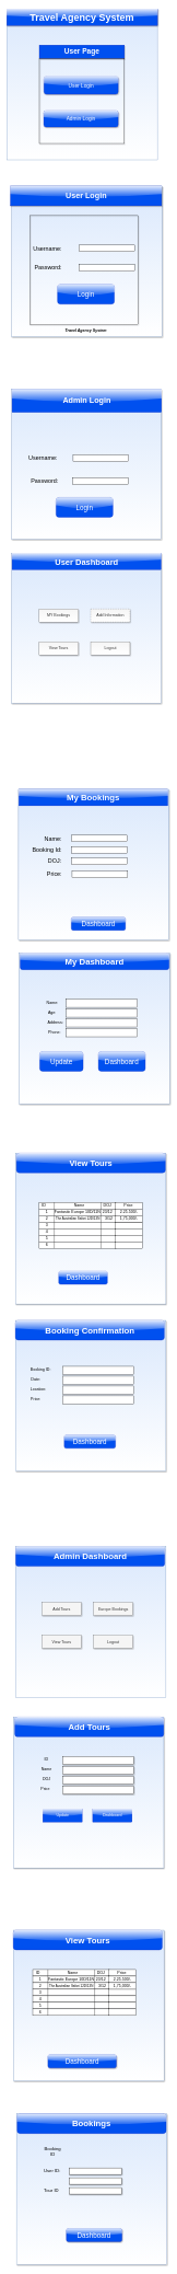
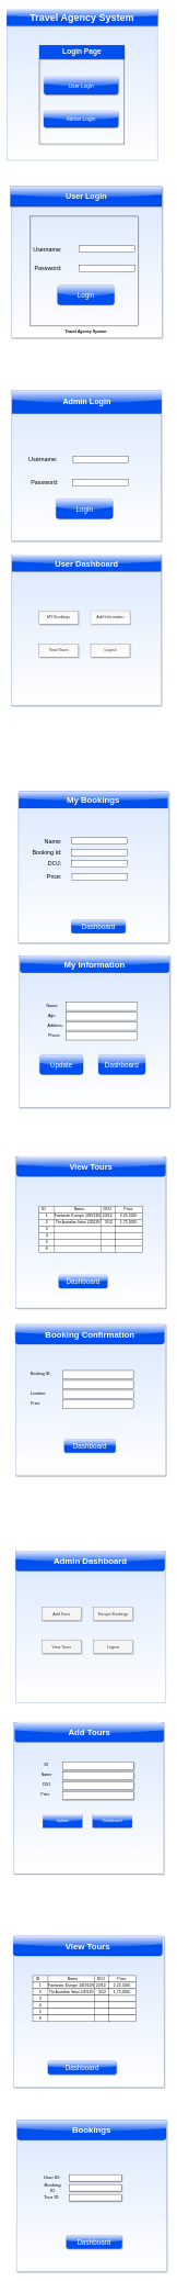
- <mxCell id="4" value="&lt;font size=&quot;1&quot;&gt;&lt;b style=&quot;font-size: 22px&quot;&gt;User Page&lt;/b&gt;&lt;/font&gt;" style="text;html=1;align=center;verticalAlign=middle;whiteSpace=wrap;rounded=0;fillColor=#0050ef;strokeColor=#001DBC;fontColor=#ffffff;glass=0;shadow=1;" vertex="1" parent="1"><mxGeometry x="119.74" y="130" width="260" height="40" as="geometry" /></mxCell>
+ <mxCell id="4" value="&lt;font size=&quot;1&quot;&gt;&lt;b style=&quot;font-size: 22px&quot;&gt;Login Page&lt;/b&gt;&lt;/font&gt;" style="text;html=1;align=center;verticalAlign=middle;whiteSpace=wrap;rounded=0;fillColor=#0050ef;strokeColor=#001DBC;fontColor=#ffffff;glass=0;shadow=1;" vertex="1" parent="1"><mxGeometry x="119.74" y="130" width="260" height="40" as="geometry" /></mxCell>
- <mxCell id="135" value="&lt;b&gt;&lt;font style=&quot;font-size: 26px&quot;&gt;My Dashboard&lt;/font&gt;&lt;/b&gt;" style="text;html=1;align=center;verticalAlign=middle;whiteSpace=wrap;rounded=1;fillColor=#0050ef;strokeColor=#001DBC;fontColor=#ffffff;shadow=0;glass=1;" vertex="1" parent="1"><mxGeometry x="61.26" y="2900" width="455" height="50" as="geometry" /></mxCell>
+ <mxCell id="135" value="&lt;b&gt;&lt;font style=&quot;font-size: 26px&quot;&gt;My Information&lt;/font&gt;&lt;/b&gt;" style="text;html=1;align=center;verticalAlign=middle;whiteSpace=wrap;rounded=1;fillColor=#0050ef;strokeColor=#001DBC;fontColor=#ffffff;shadow=0;glass=1;" vertex="1" parent="1"><mxGeometry x="61.26" y="2900" width="455" height="50" as="geometry" /></mxCell>
- <mxCell id="63" value="Date:" style="text;html=1;strokeColor=none;fillColor=none;align=center;verticalAlign=middle;whiteSpace=wrap;rounded=0;" vertex="1" parent="1"><mxGeometry x="88.64" y="4190" width="40" height="20" as="geometry" /></mxCell>
- <mxCell id="117" value="Booking ID" style="text;html=1;strokeColor=none;fillColor=none;align=center;verticalAlign=middle;whiteSpace=wrap;rounded=0;fontSize=14;" vertex="1" parent="1"><mxGeometry x="129.93" y="6545" width="61.25" height="20" as="geometry" /></mxCell>
+ <mxCell id="117" value="Booking ID" style="text;html=1;strokeColor=none;fillColor=none;align=center;verticalAlign=middle;whiteSpace=wrap;rounded=0;fontSize=14;" vertex="1" parent="1"><mxGeometry x="129.93" y="6635" width="61.25" height="20" as="geometry" /></mxCell>
